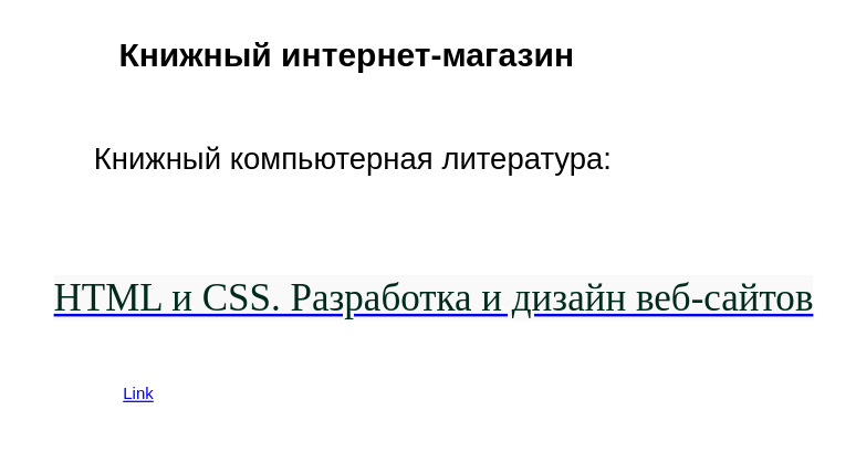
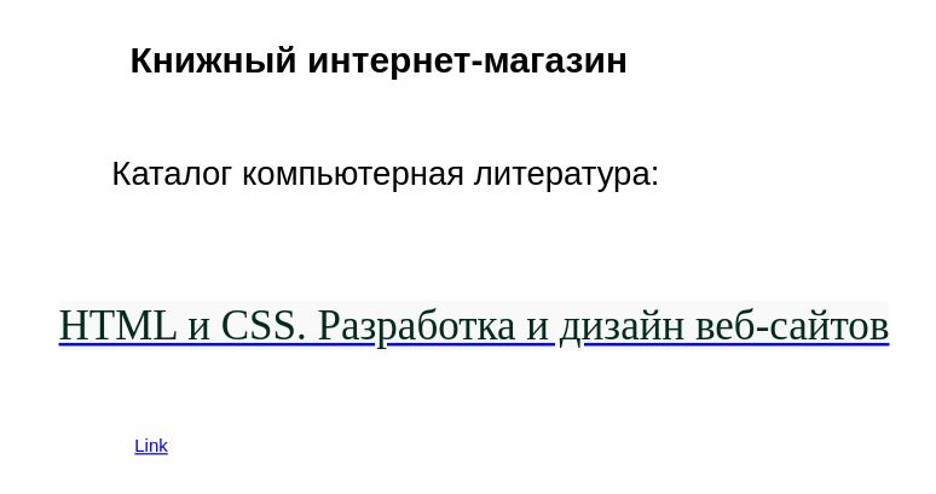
- <mxCell id="3" value="Книжный компьютерная литература:" style="text;html=1;strokeColor=none;fillColor=none;align=center;verticalAlign=middle;whiteSpace=wrap;rounded=0;fontSize=22;" vertex="1" parent="1"><mxGeometry x="20" y="85" width="470" height="60" as="geometry" /></mxCell>
+ <mxCell id="3" value="Каталог компьютерная литература:" style="text;html=1;strokeColor=none;fillColor=none;align=center;verticalAlign=middle;whiteSpace=wrap;rounded=0;fontSize=22;" vertex="1" parent="1"><mxGeometry x="20" y="85" width="470" height="60" as="geometry" /></mxCell>
- <mxCell id="5" value="Link" style="text;html=1;strokeColor=none;fillColor=none;whiteSpace=wrap;align=center;verticalAlign=middle;fontColor=#0000EE;fontStyle=4;" vertex="1" parent="1"><mxGeometry x="70" y="265" width="60" height="40" as="geometry" /></mxCell>
+ <mxCell id="5" value="Link" style="text;html=1;strokeColor=none;fillColor=none;whiteSpace=wrap;align=center;verticalAlign=middle;fontColor=#0000EE;fontStyle=4;" vertex="1" parent="1"><mxGeometry x="70" y="275" width="60" height="40" as="geometry" /></mxCell>
